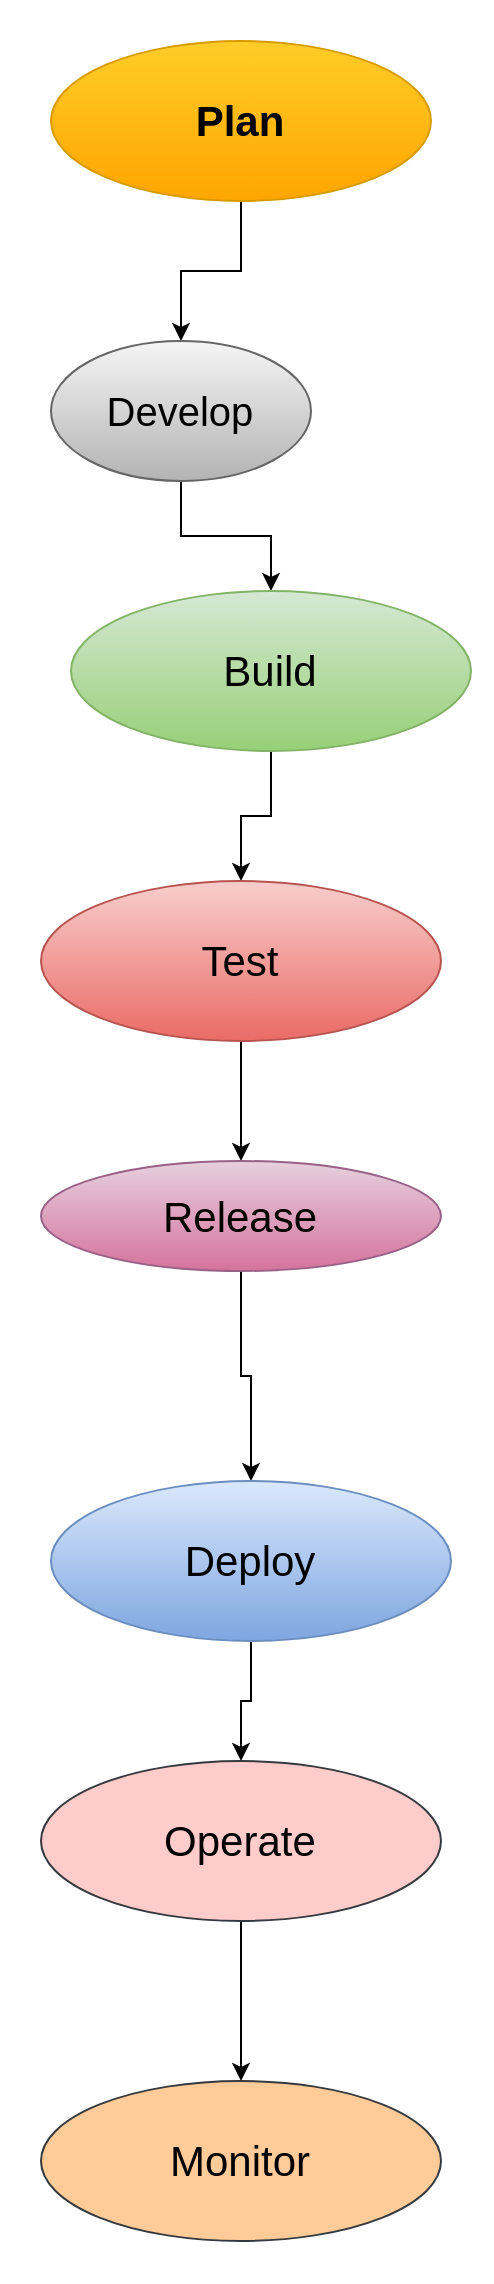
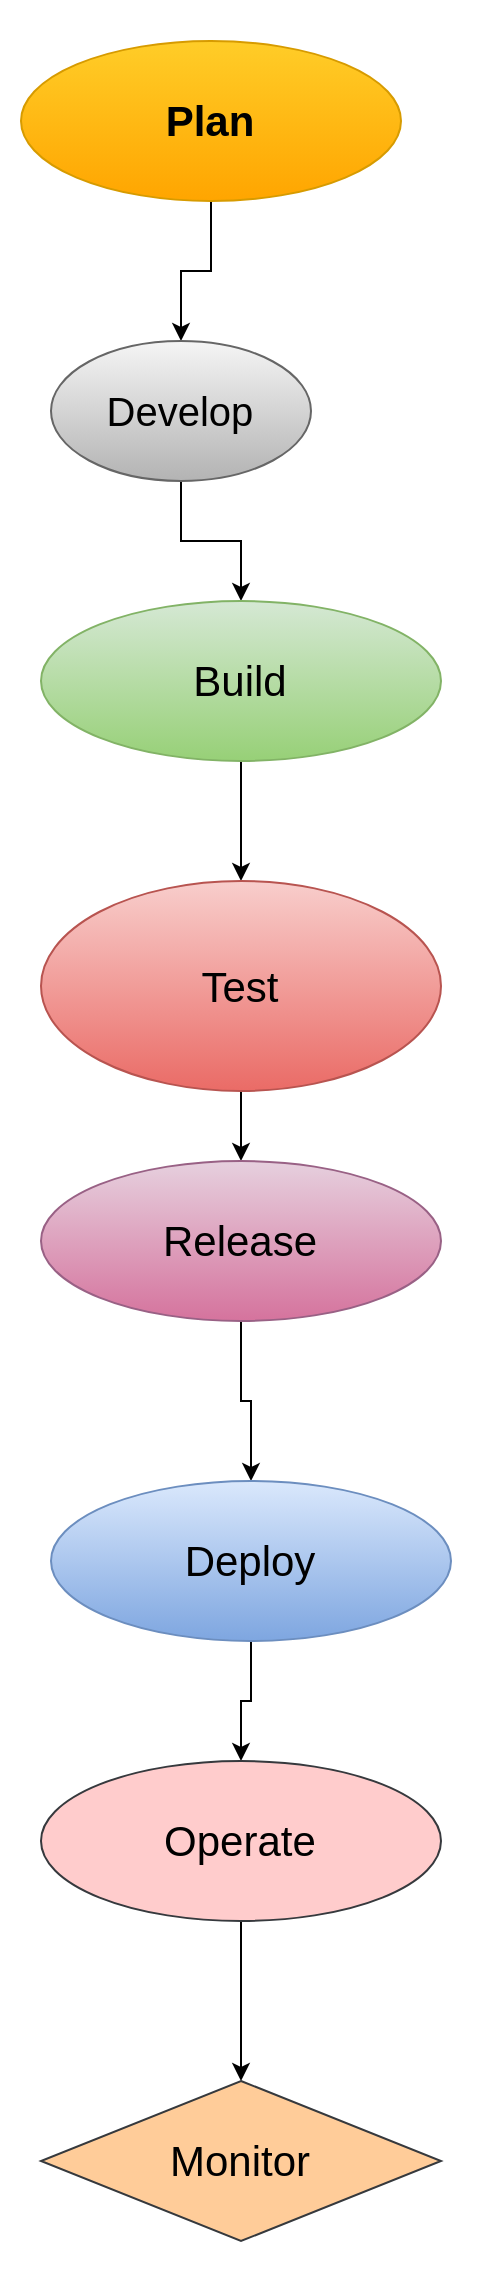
- <mxCell id="3" value="&lt;h4&gt;&lt;font style=&quot;font-size: 21px;&quot;&gt;Plan&lt;/font&gt;&lt;/h4&gt;" style="ellipse;whiteSpace=wrap;html=1;fillColor=#ffcd28;strokeColor=#d79b00;gradientColor=#ffa500;" vertex="1" parent="1"><mxGeometry x="25" width="190" height="80" as="geometry" y="20" /></mxCell>
+ <mxCell id="3" value="&lt;h4&gt;&lt;font style=&quot;font-size: 21px;&quot;&gt;Plan&lt;/font&gt;&lt;/h4&gt;" style="ellipse;whiteSpace=wrap;html=1;fillColor=#ffcd28;strokeColor=#d79b00;gradientColor=#ffa500;" vertex="1" parent="1"><mxGeometry x="10" y="20" width="190" height="80" as="geometry" /></mxCell>
- <mxCell id="7" value="&lt;font style=&quot;font-size: 21px;&quot;&gt;Build&lt;/font&gt;" style="ellipse;whiteSpace=wrap;html=1;fillColor=#d5e8d4;strokeColor=#82b366;gradientColor=#97d077;" vertex="1" parent="1"><mxGeometry x="35" y="295" width="200" height="80" as="geometry" /></mxCell>
+ <mxCell id="7" value="&lt;font style=&quot;font-size: 21px;&quot;&gt;Build&lt;/font&gt;" style="ellipse;whiteSpace=wrap;html=1;fillColor=#d5e8d4;strokeColor=#82b366;gradientColor=#97d077;" vertex="1" parent="1"><mxGeometry x="20" y="300" width="200" height="80" as="geometry" /></mxCell>
- <mxCell id="9" value="&lt;span style=&quot;font-size: 21px;&quot;&gt;Test&lt;/span&gt;" style="ellipse;whiteSpace=wrap;html=1;fillColor=#f8cecc;strokeColor=#b85450;gradientColor=#ea6b66;" vertex="1" parent="1"><mxGeometry x="20" y="440" width="200" height="80" as="geometry" /></mxCell>
+ <mxCell id="9" value="&lt;span style=&quot;font-size: 21px;&quot;&gt;Test&lt;/span&gt;" style="ellipse;whiteSpace=wrap;html=1;fillColor=#f8cecc;strokeColor=#b85450;gradientColor=#ea6b66;" vertex="1" parent="1"><mxGeometry x="20" y="440" width="200" height="105" as="geometry" /></mxCell>
- <mxCell id="11" value="&lt;span style=&quot;font-size: 21px;&quot;&gt;Release&lt;/span&gt;" style="ellipse;whiteSpace=wrap;html=1;fillColor=#e6d0de;strokeColor=#996185;gradientColor=#d5739d;" vertex="1" parent="1"><mxGeometry x="20" y="580" width="200" height="55" as="geometry" /></mxCell>
+ <mxCell id="11" value="&lt;span style=&quot;font-size: 21px;&quot;&gt;Release&lt;/span&gt;" style="ellipse;whiteSpace=wrap;html=1;fillColor=#e6d0de;strokeColor=#996185;gradientColor=#d5739d;" vertex="1" parent="1"><mxGeometry x="20" y="580" width="200" height="80" as="geometry" /></mxCell>
- <mxCell id="16" value="&lt;span style=&quot;font-size: 21px;&quot;&gt;Monitor&lt;/span&gt;" style="ellipse;whiteSpace=wrap;html=1;fillColor=#ffcc99;strokeColor=#36393d;" vertex="1" parent="1"><mxGeometry x="20" y="1040" width="200" height="80" as="geometry" /></mxCell>
+ <mxCell id="16" value="&lt;span style=&quot;font-size: 21px;&quot;&gt;Monitor&lt;/span&gt;" style="rhombus;whiteSpace=wrap;html=1;fillColor=#ffcc99;strokeColor=#36393d;" vertex="1" parent="1"><mxGeometry x="20" y="1040" width="200" height="80" as="geometry" /></mxCell>
